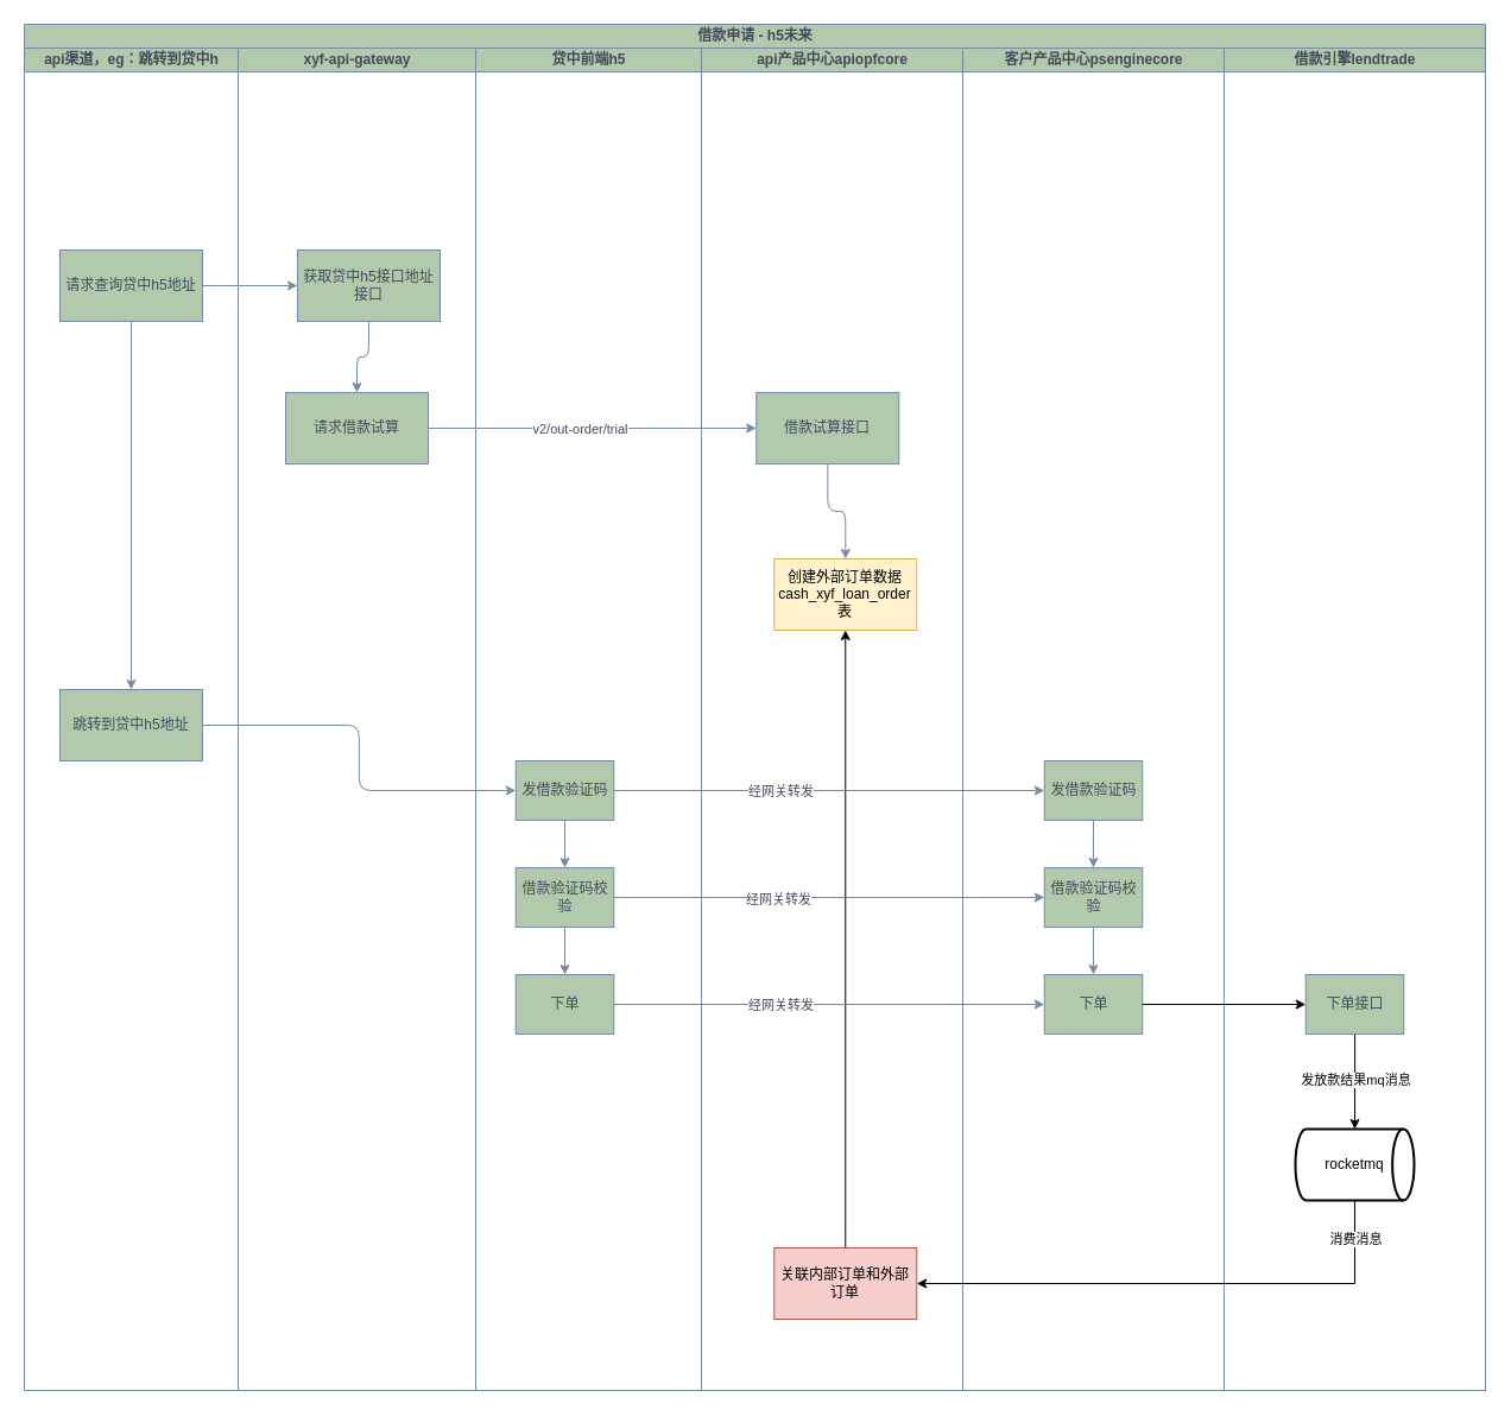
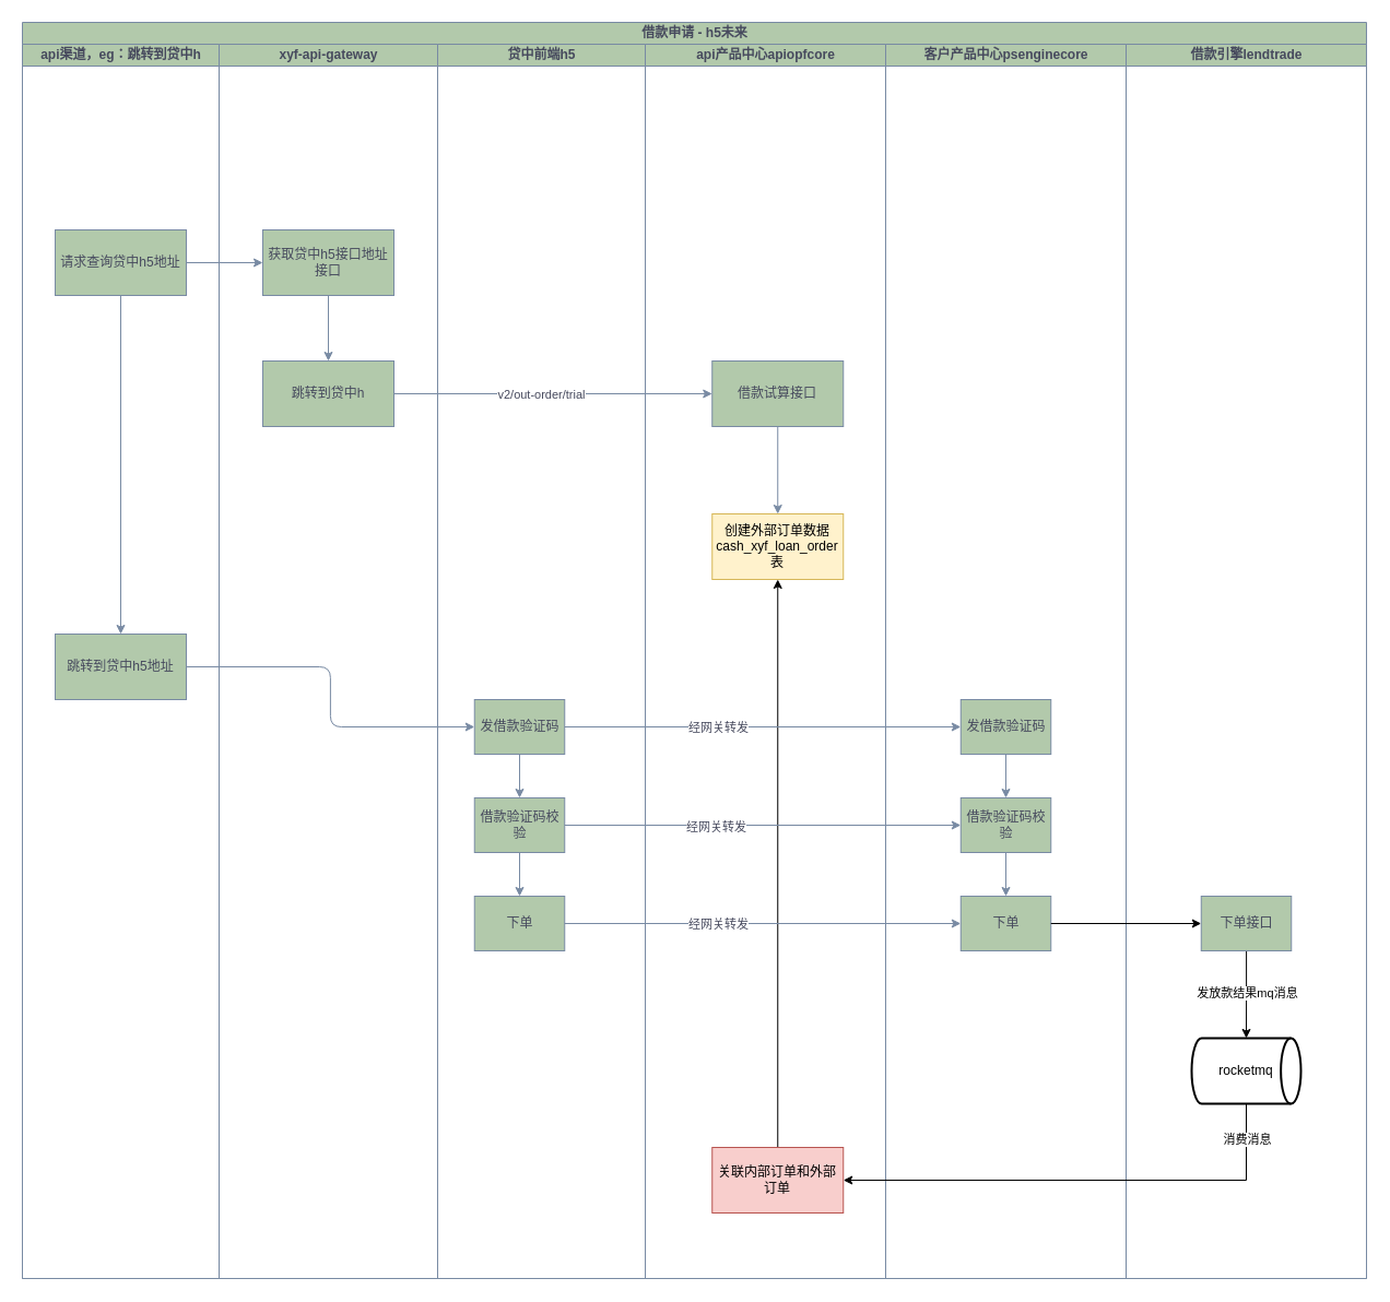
- <mxCell id="9" value="获取贷中h5接口地址接口" style="rounded=0;whiteSpace=wrap;html=1;strokeColor=#788AA3;fontColor=#46495D;fillColor=#B2C9AB;" vertex="1" parent="7"><mxGeometry x="50" y="170" width="120" height="60" as="geometry" /></mxCell>
+ <mxCell id="9" value="获取贷中h5接口地址接口" style="rounded=0;whiteSpace=wrap;html=1;strokeColor=#788AA3;fontColor=#46495D;fillColor=#B2C9AB;" vertex="1" parent="7"><mxGeometry x="40" y="170" width="120" height="60" as="geometry" /></mxCell>
- <mxCell id="10" value="请求借款试算" style="rounded=0;whiteSpace=wrap;html=1;strokeColor=#788AA3;fontColor=#46495D;fillColor=#B2C9AB;" vertex="1" parent="7"><mxGeometry x="40" y="290" width="120" height="60" as="geometry" /></mxCell>
+ <mxCell id="10" value="跳转到贷中h" style="rounded=0;whiteSpace=wrap;html=1;strokeColor=#788AA3;fontColor=#46495D;fillColor=#B2C9AB;" vertex="1" parent="7"><mxGeometry x="40" y="290" width="120" height="60" as="geometry" /></mxCell>
- <mxCell id="19" value="借款试算接口" style="rounded=0;whiteSpace=wrap;html=1;strokeColor=#788AA3;fontColor=#46495D;fillColor=#B2C9AB;" vertex="1" parent="17"><mxGeometry x="46.25" y="290" width="120" height="60" as="geometry" /></mxCell>
+ <mxCell id="19" value="借款试算接口" style="rounded=0;whiteSpace=wrap;html=1;strokeColor=#788AA3;fontColor=#46495D;fillColor=#B2C9AB;" vertex="1" parent="17"><mxGeometry x="61.25" y="290" width="120" height="60" as="geometry" /></mxCell>
